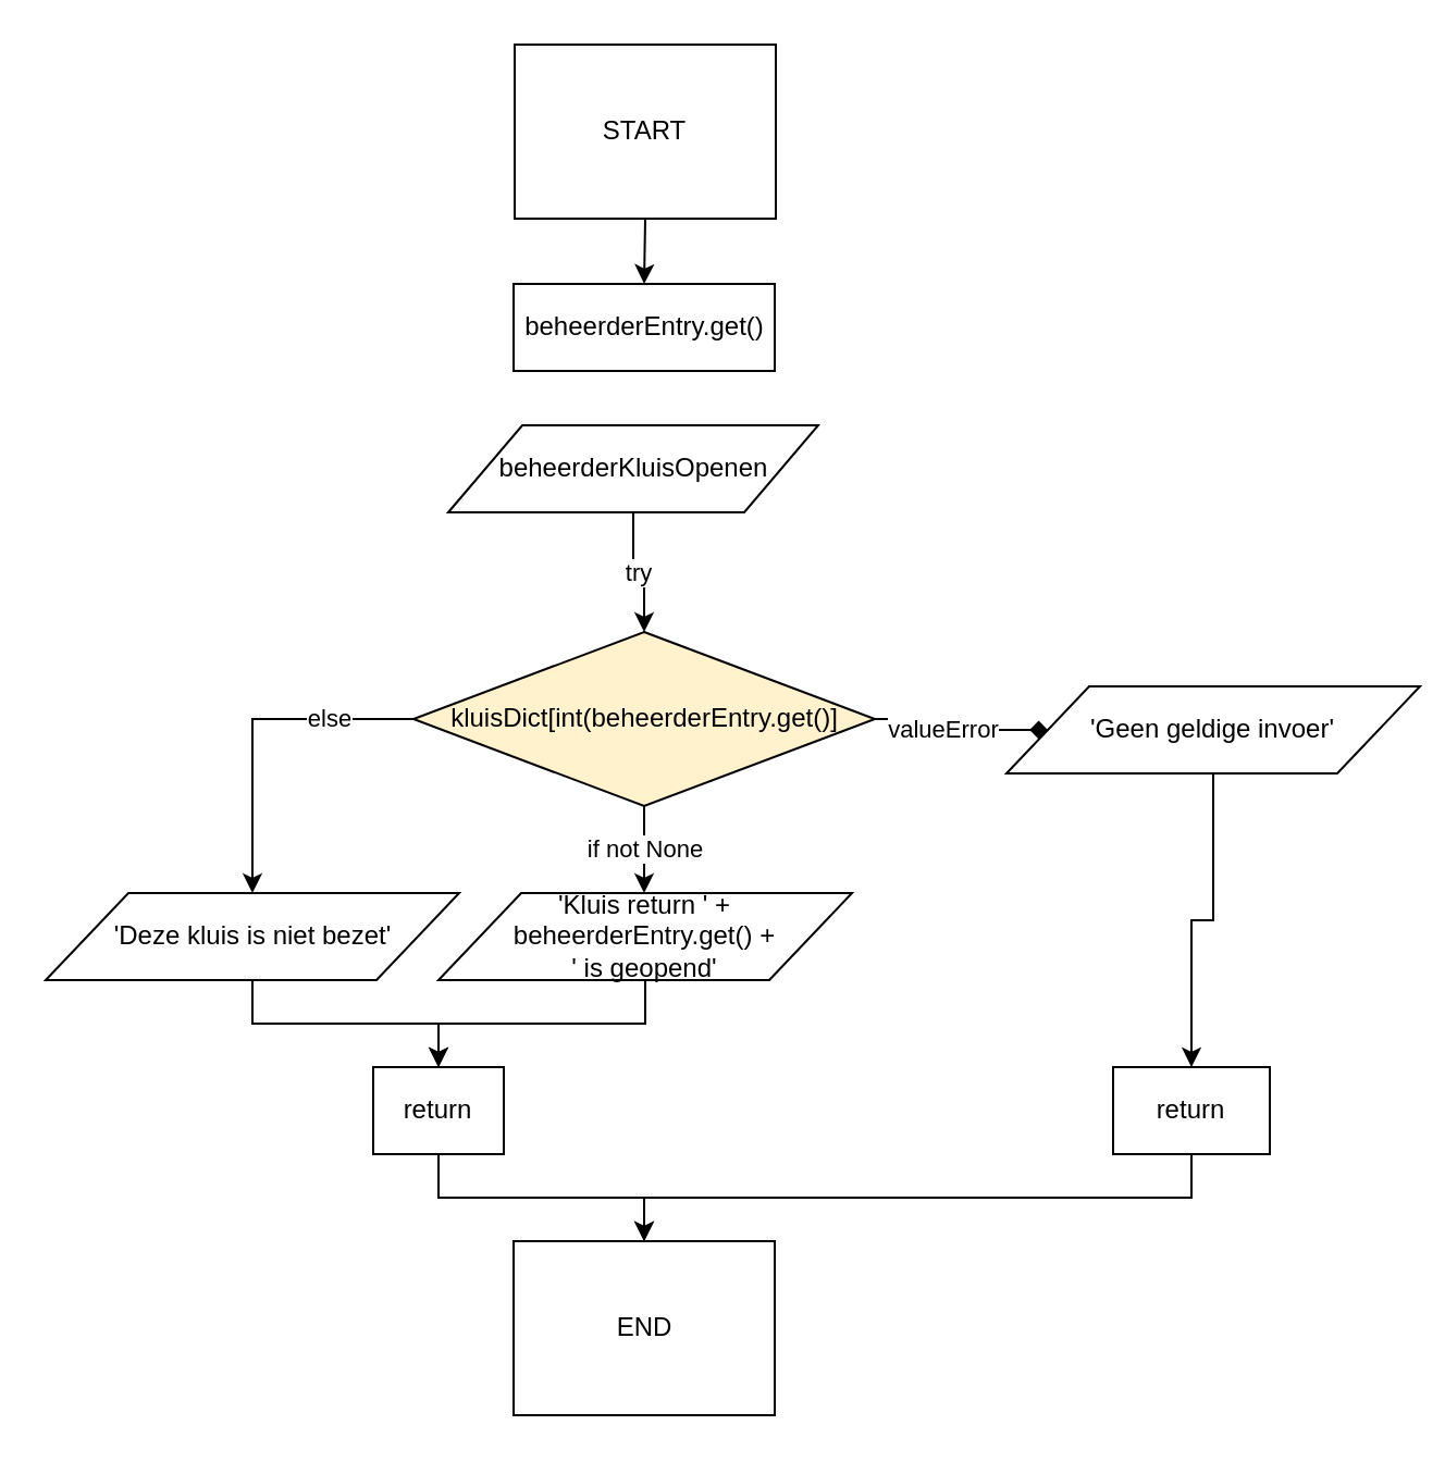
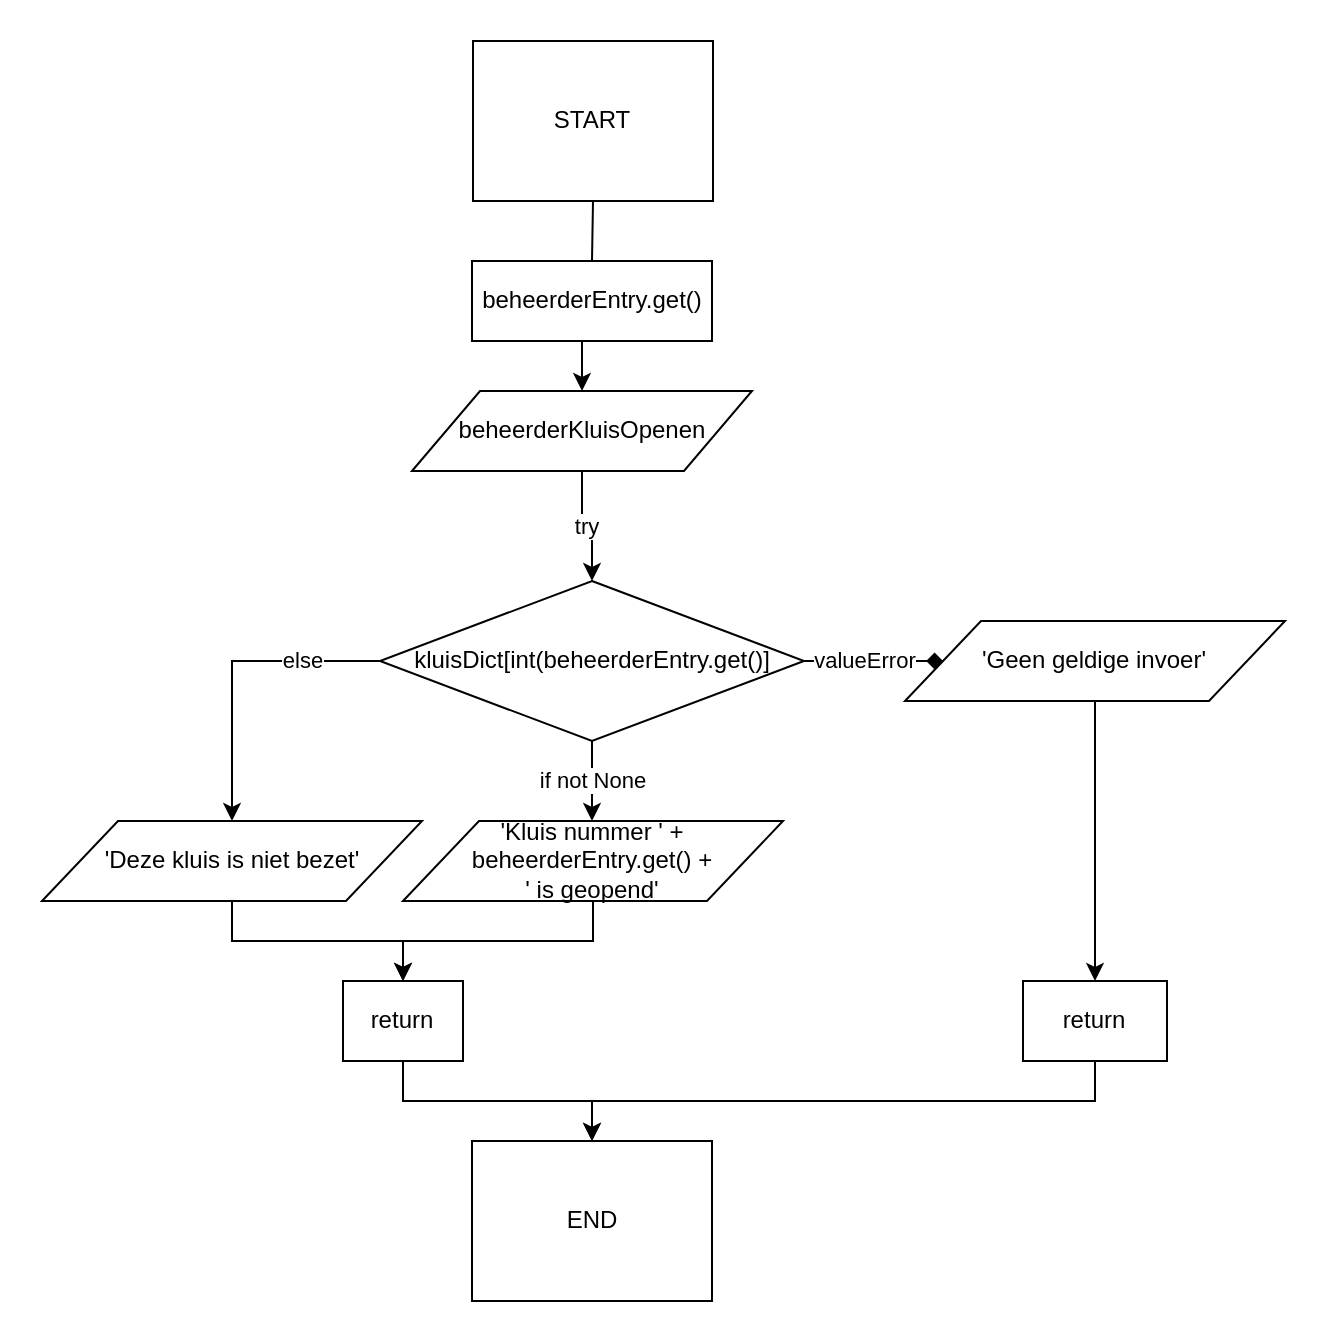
- <mxCell id="2" style="edgeStyle=orthogonalEdgeStyle;rounded=0;orthogonalLoop=1;jettySize=auto;html=1;exitX=0.5;exitY=1;exitDx=0;exitDy=0;entryX=0.5;entryY=0;entryDx=0;entryDy=0;" edge="1" parent="1" source="3" target="7"><mxGeometry relative="1" as="geometry" /></mxCell>
+ <mxCell id="2" style="edgeStyle=orthogonalEdgeStyle;rounded=0;orthogonalLoop=1;jettySize=auto;html=1;exitX=0.5;exitY=1;exitDx=0;exitDy=0;entryX=0.5;entryY=0;entryDx=0;entryDy=0;endArrow=none;" edge="1" parent="1" source="3" target="7"><mxGeometry relative="1" as="geometry" /></mxCell>
+ <mxCell id="6" style="edgeStyle=orthogonalEdgeStyle;rounded=0;orthogonalLoop=1;jettySize=auto;html=1;exitX=0.5;exitY=1;exitDx=0;exitDy=0;entryX=0.5;entryY=0;entryDx=0;entryDy=0;" edge="1" parent="1" source="7" target="5"><mxGeometry relative="1" as="geometry" /></mxCell>
- <mxCell id="11" value="&lt;span style=&quot;white-space: normal&quot;&gt;kluisDict[int(beheerderEntry.get()]&lt;/span&gt;" style="rhombus;whiteSpace=wrap;html=1;fillColor=#fff2cc;" vertex="1" parent="1"><mxGeometry x="189.5" y="290" width="212" height="80" as="geometry" /></mxCell>
+ <mxCell id="11" value="&lt;span style=&quot;white-space: normal&quot;&gt;kluisDict[int(beheerderEntry.get()]&lt;/span&gt;" style="rhombus;whiteSpace=wrap;html=1;" vertex="1" parent="1"><mxGeometry x="189.5" y="290" width="212" height="80" as="geometry" /></mxCell>
- <mxCell id="17" value="'Geen geldige invoer'" style="shape=parallelogram;perimeter=parallelogramPerimeter;whiteSpace=wrap;html=1;" vertex="1" parent="1"><mxGeometry x="462" y="315" width="190" height="40" as="geometry" /></mxCell>
+ <mxCell id="17" value="'Geen geldige invoer'" style="shape=parallelogram;perimeter=parallelogramPerimeter;whiteSpace=wrap;html=1;" vertex="1" parent="1"><mxGeometry x="452" y="310" width="190" height="40" as="geometry" /></mxCell>
- <mxCell id="13" value="'Kluis return ' + beheerderEntry.get() + &lt;br&gt;'&amp;nbsp;is geopend'" style="shape=parallelogram;perimeter=parallelogramPerimeter;whiteSpace=wrap;html=1;" vertex="1" parent="1"><mxGeometry x="201" y="410" width="190" height="40" as="geometry" /></mxCell>
+ <mxCell id="13" value="'Kluis nummer ' + beheerderEntry.get() + &lt;br&gt;'&amp;nbsp;is geopend'" style="shape=parallelogram;perimeter=parallelogramPerimeter;whiteSpace=wrap;html=1;" vertex="1" parent="1"><mxGeometry x="201" y="410" width="190" height="40" as="geometry" /></mxCell>
